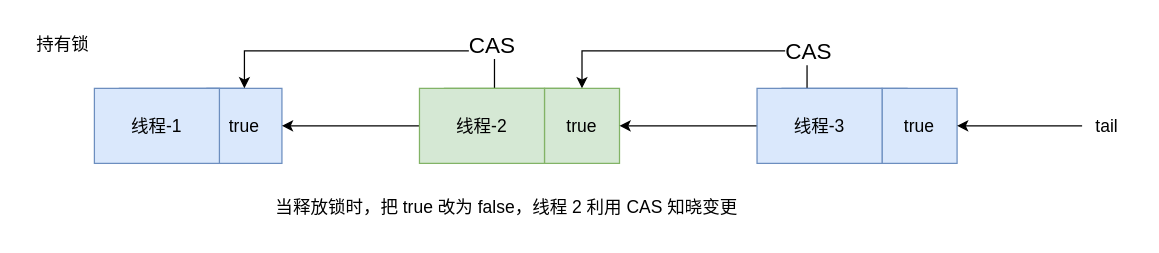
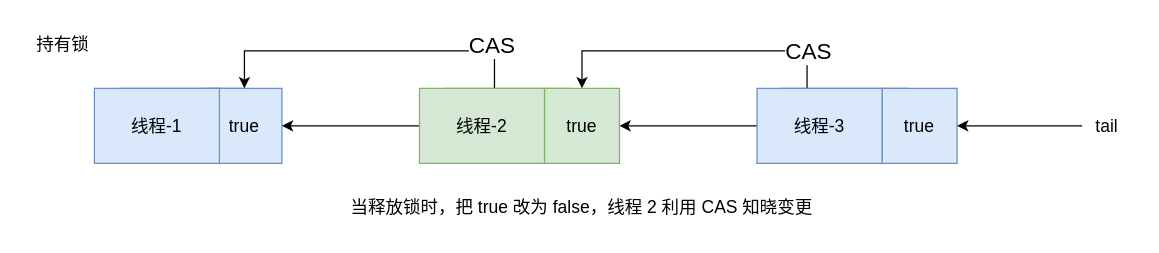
- <mxCell id="13" value="当释放锁时，把 true 改为 false，线程 2 利用 CAS 知晓变更" style="text;html=1;strokeColor=none;fillColor=none;align=center;verticalAlign=middle;whiteSpace=wrap;rounded=0;fontSize=14;fontStyle=0" vertex="1" parent="1"><mxGeometry x="25" y="150" width="760" height="30" as="geometry" /></mxCell>
+ <mxCell id="13" value="当释放锁时，把 true 改为 false，线程 2 利用 CAS 知晓变更" style="text;html=1;strokeColor=none;fillColor=none;align=center;verticalAlign=middle;whiteSpace=wrap;rounded=0;fontSize=14;fontStyle=0" vertex="1" parent="1"><mxGeometry x="85" y="150" width="760" height="30" as="geometry" /></mxCell>
